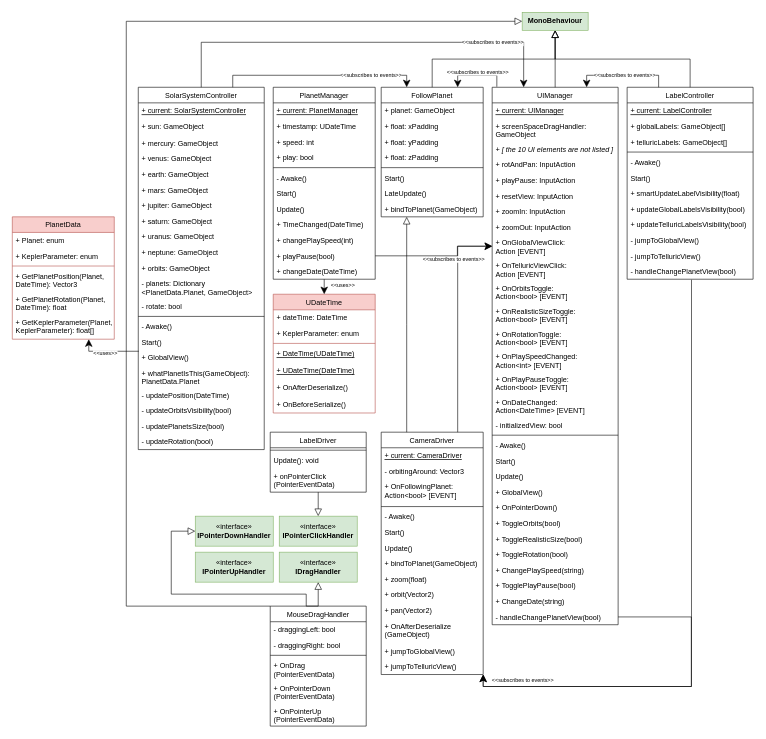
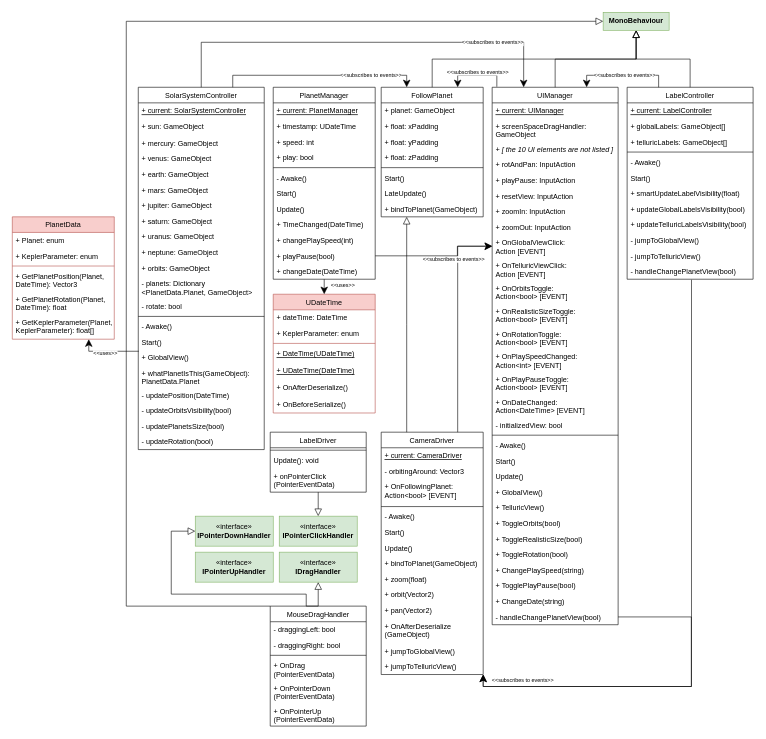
- <mxCell id="50" value="&lt;b&gt;MonoBehaviour&lt;/b&gt;" style="html=1;whiteSpace=wrap;fillColor=#d5e8d4;strokeColor=#82b366;" vertex="1" parent="1"><mxGeometry x="870" y="20" width="110" height="30" as="geometry" /></mxCell>
+ <mxCell id="50" value="&lt;b&gt;MonoBehaviour&lt;/b&gt;" style="html=1;whiteSpace=wrap;fillColor=#d5e8d4;strokeColor=#82b366;" vertex="1" parent="1"><mxGeometry x="1005" y="20" width="110" height="30" as="geometry" /></mxCell>
- <mxCell id="74" value="+ OnPointerDown()" style="text;align=left;verticalAlign=top;spacingLeft=4;spacingRight=4;overflow=hidden;rotatable=0;points=[[0,0.5],[1,0.5]];portConstraint=eastwest;" vertex="1" parent="51"><mxGeometry y="688" width="210" height="26" as="geometry" /></mxCell>
+ <mxCell id="74" value="+ TelluricView()" style="text;align=left;verticalAlign=top;spacingLeft=4;spacingRight=4;overflow=hidden;rotatable=0;points=[[0,0.5],[1,0.5]];portConstraint=eastwest;" vertex="1" parent="51"><mxGeometry y="688" width="210" height="26" as="geometry" /></mxCell>
